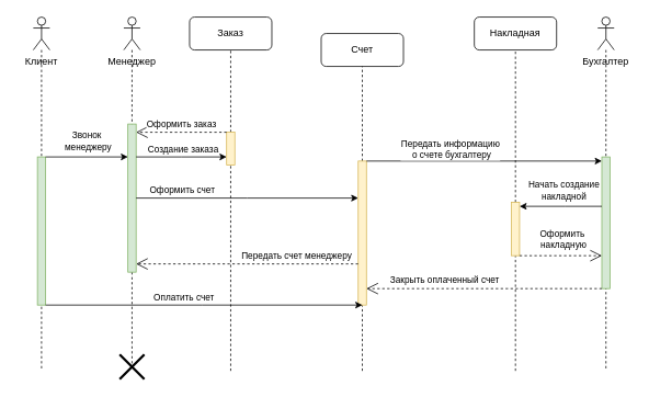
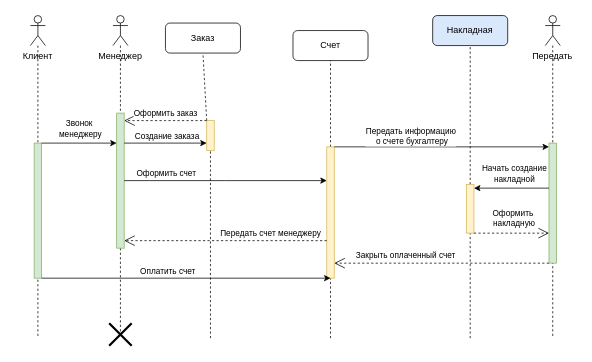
- <mxCell id="6" value="Заказ" style="rounded=1;whiteSpace=wrap;html=1;" vertex="1" parent="1"><mxGeometry x="230" y="20" width="100" height="40" as="geometry" /></mxCell>
+ <mxCell id="6" value="Заказ" style="rounded=1;whiteSpace=wrap;html=1;" vertex="1" parent="1"><mxGeometry x="220" y="30" width="100" height="40" as="geometry" /></mxCell>
- <mxCell id="8" value="Накладная" style="rounded=1;whiteSpace=wrap;html=1;" vertex="1" parent="1"><mxGeometry x="576.17" y="20" width="100" height="40" as="geometry" /></mxCell>
+ <mxCell id="8" value="Накладная" style="rounded=1;whiteSpace=wrap;html=1;fillColor=#dae8fc;" vertex="1" parent="1"><mxGeometry x="576.17" y="20" width="100" height="40" as="geometry" /></mxCell>
- <mxCell id="13" value="Бухгалтер" style="text;html=1;strokeColor=none;fillColor=none;align=center;verticalAlign=middle;whiteSpace=wrap;rounded=0;" vertex="1" parent="1"><mxGeometry x="706.17" y="60" width="60" height="30" as="geometry" /></mxCell>
+ <mxCell id="13" value="Передать" style="text;html=1;strokeColor=none;fillColor=none;align=center;verticalAlign=middle;whiteSpace=wrap;rounded=0;" vertex="1" parent="1"><mxGeometry x="706.17" y="60" width="60" height="30" as="geometry" /></mxCell>
